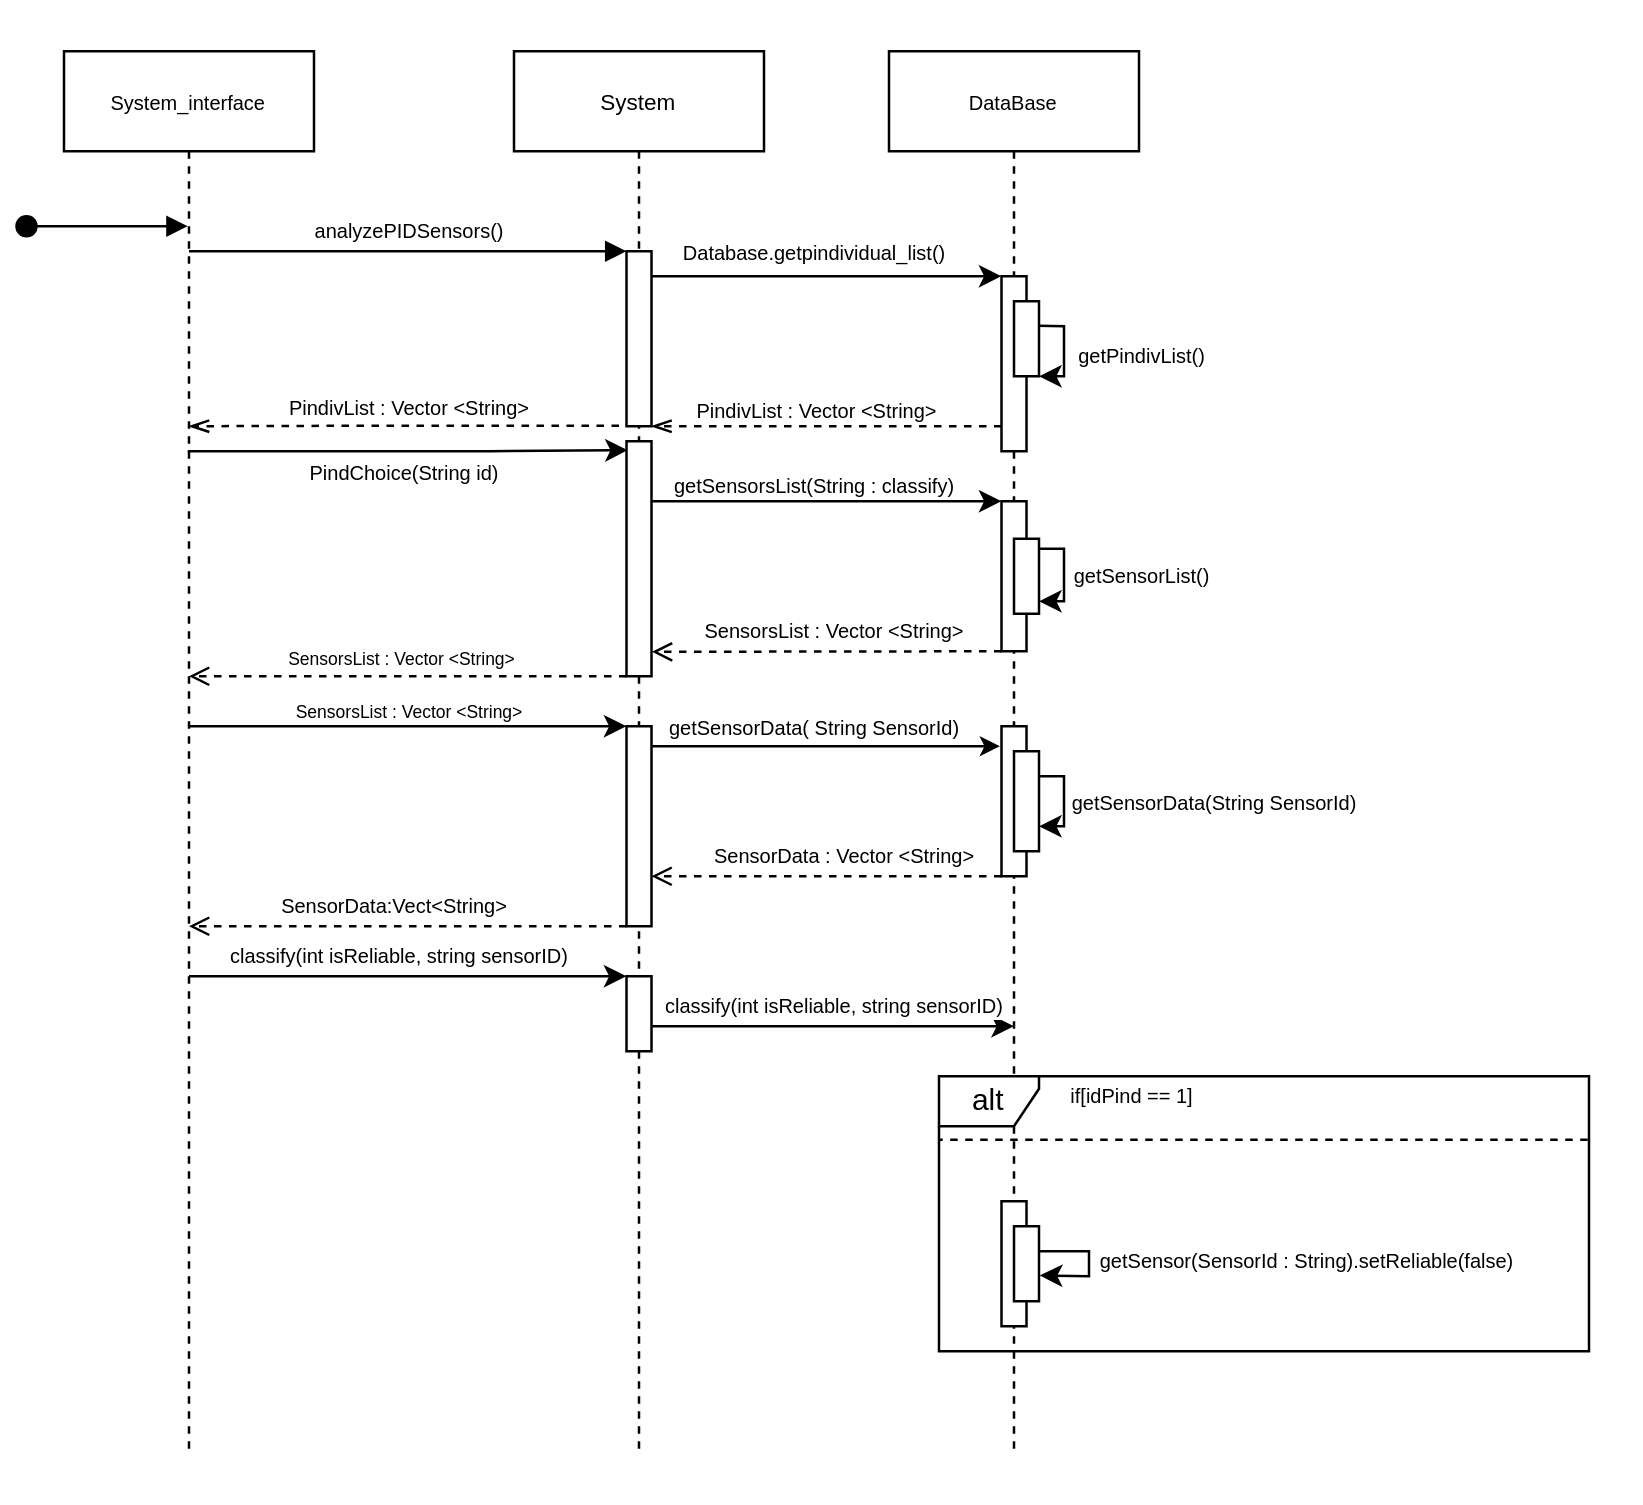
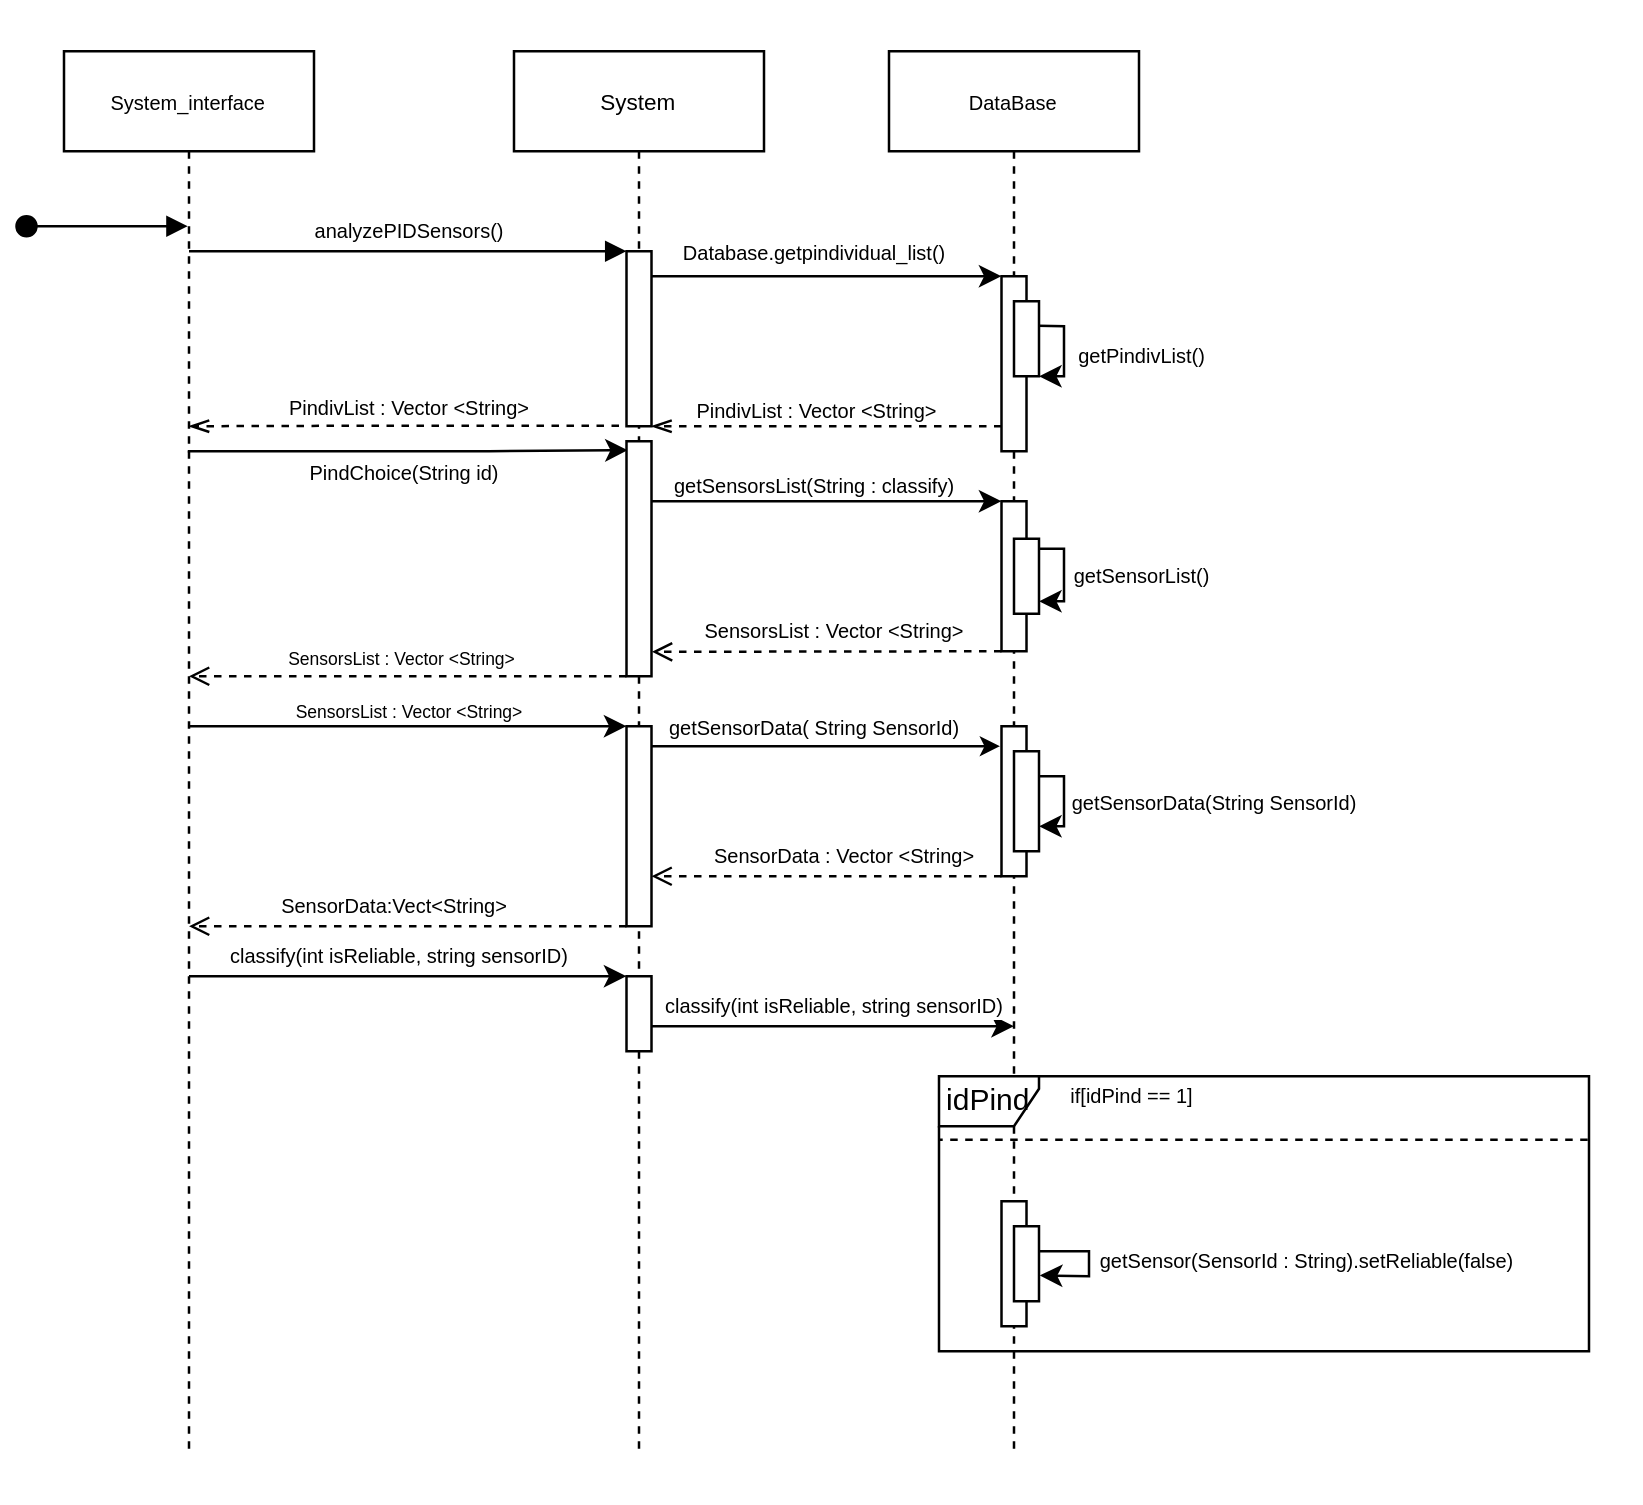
- <mxCell id="42" value="alt" style="shape=umlFrame;whiteSpace=wrap;html=1;pointerEvents=0;recursiveResize=0;container=1;collapsible=0;width=40;height=20;" vertex="1" parent="1"><mxGeometry x="370" y="430" width="260" height="110" as="geometry" /></mxCell>
+ <mxCell id="42" value="idPind" style="shape=umlFrame;whiteSpace=wrap;html=1;pointerEvents=0;recursiveResize=0;container=1;collapsible=0;width=40;height=20;" vertex="1" parent="1"><mxGeometry x="370" y="430" width="260" height="110" as="geometry" /></mxCell>
